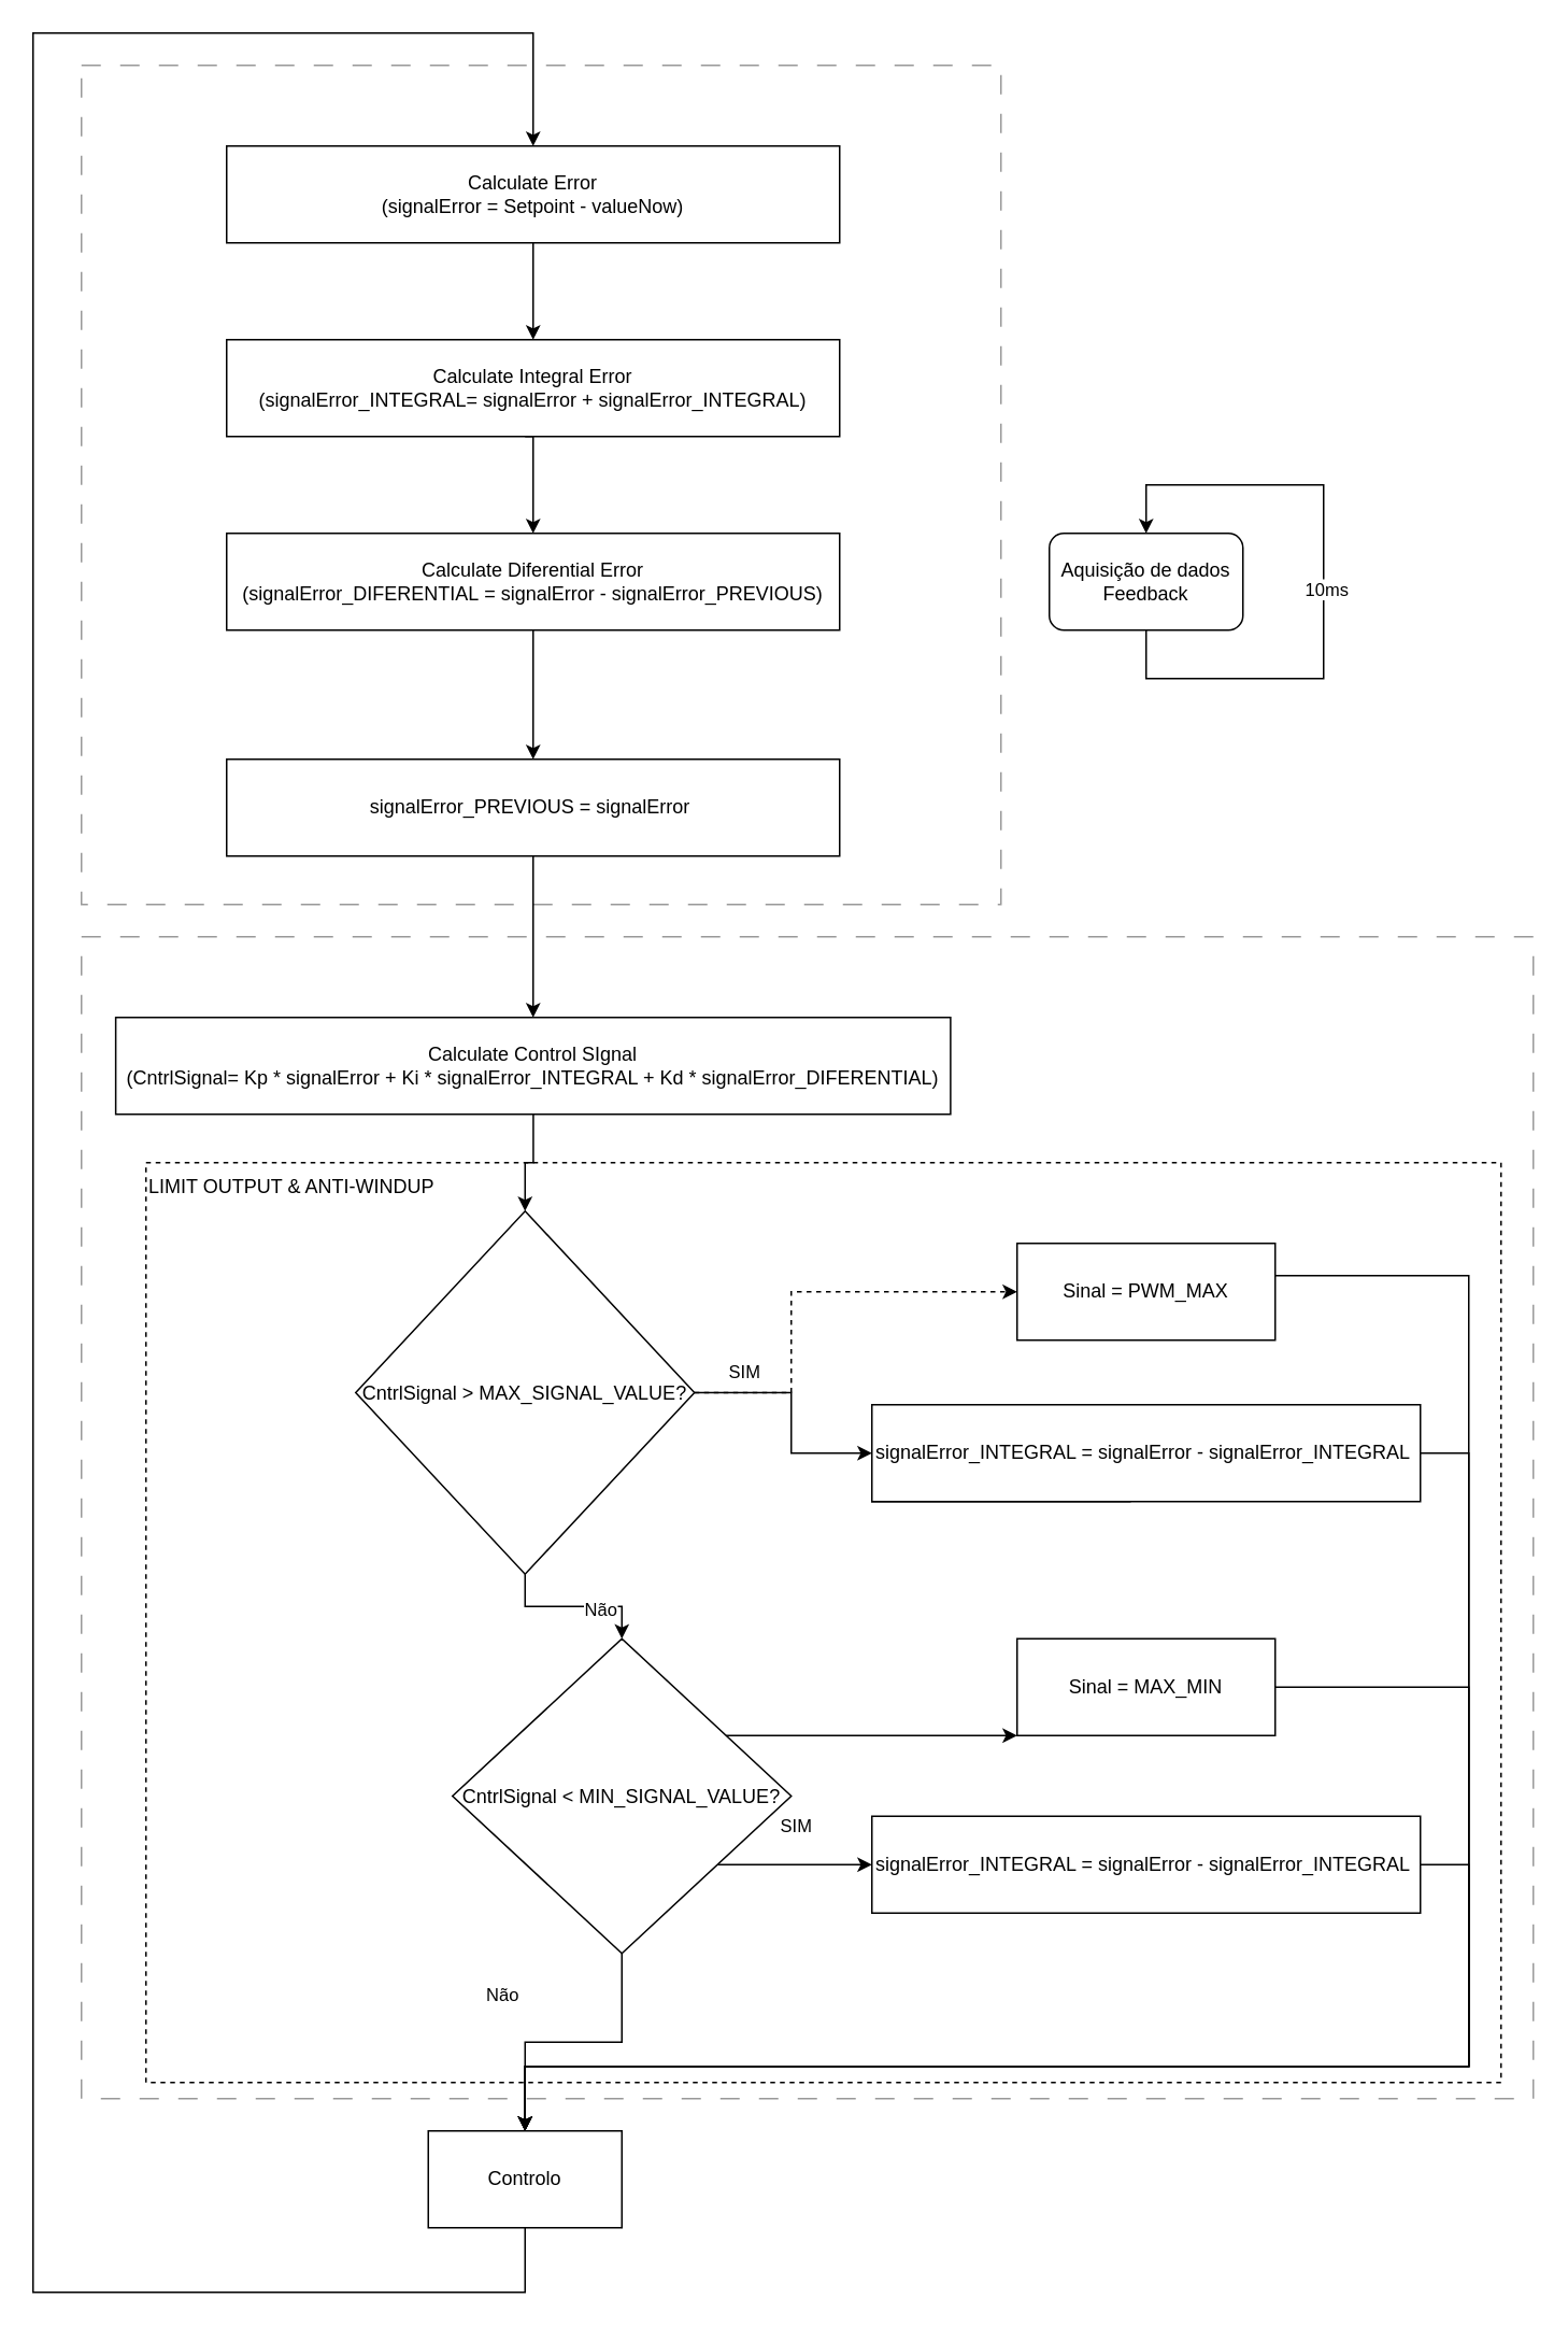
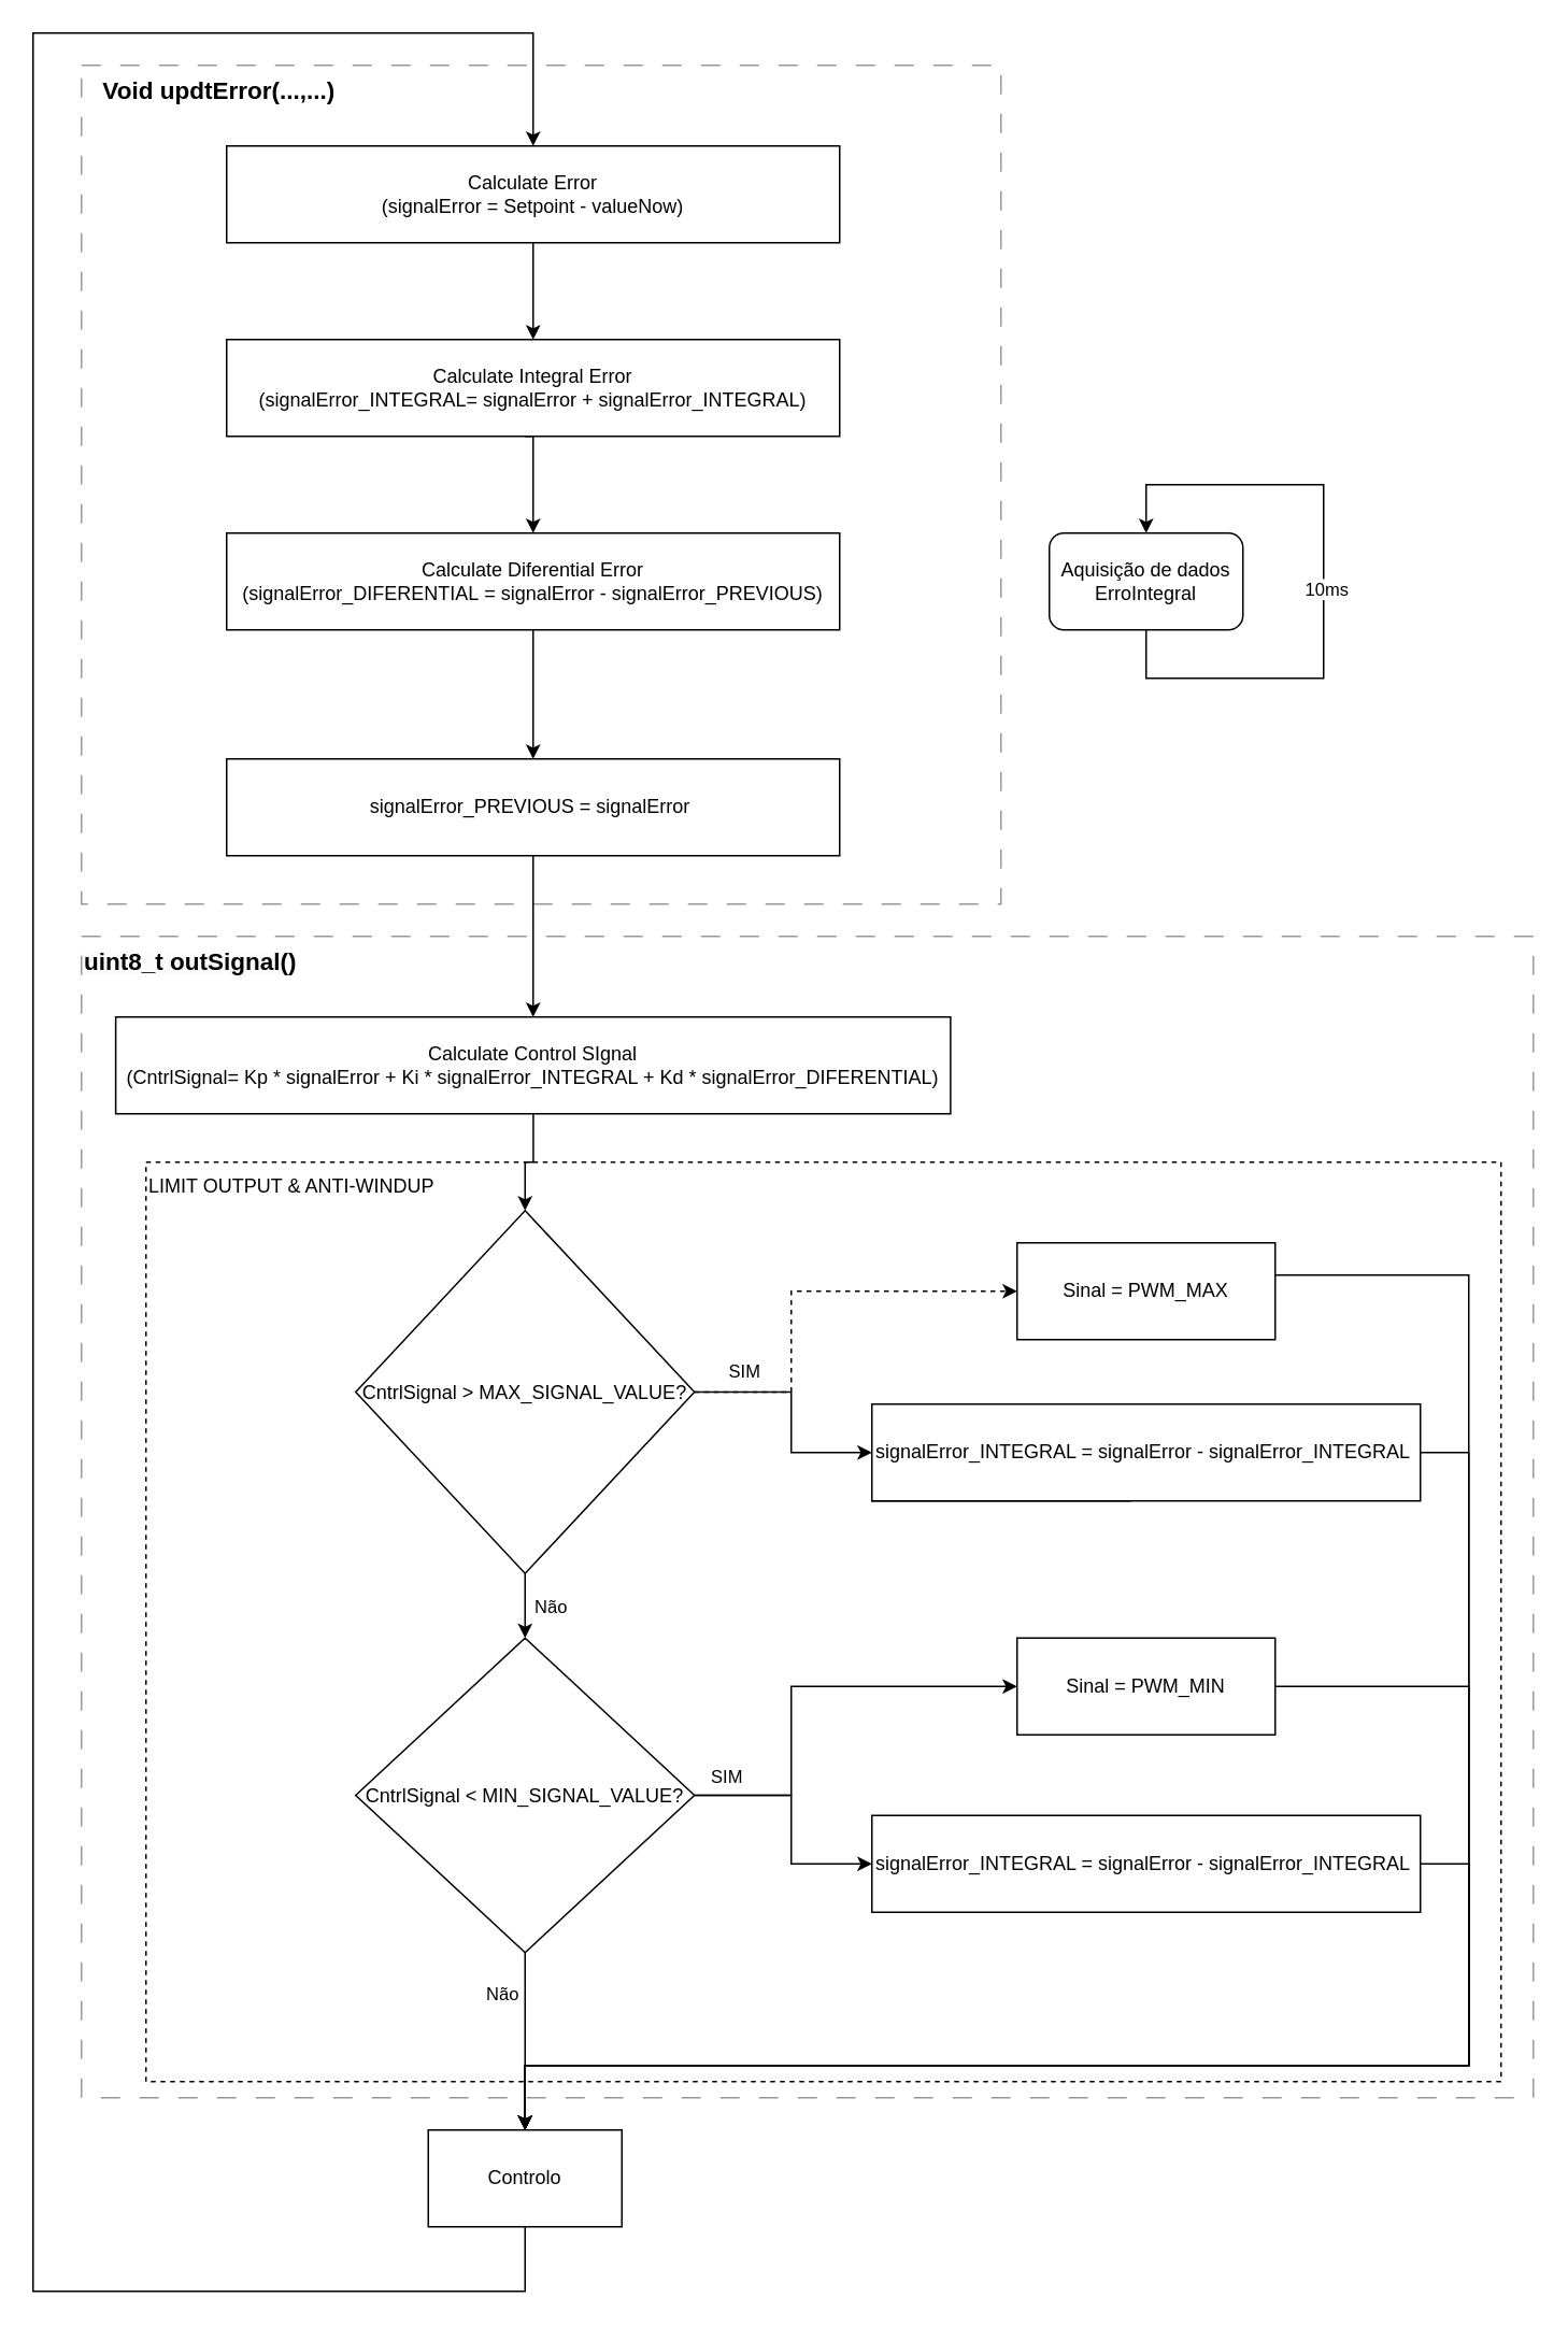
+ <mxCell id="42" value="&lt;b&gt;&lt;font style=&quot;font-size: 15px;&quot;&gt;Void updtError(...,...)&lt;/font&gt;&lt;/b&gt;" style="text;html=1;align=center;verticalAlign=middle;resizable=0;points=[];autosize=1;strokeColor=none;fillColor=none;" vertex="1" parent="1"><mxGeometry x="50" y="40" width="170" height="30" as="geometry" /></mxCell>
- <mxCell id="5" value="Aquisição de dados Feedback" style="rounded=1;whiteSpace=wrap;html=1;" vertex="1" parent="1"><mxGeometry x="650" y="330" width="120" height="60" as="geometry" /></mxCell>
+ <mxCell id="5" value="Aquisição de dados ErroIntegral" style="rounded=1;whiteSpace=wrap;html=1;" vertex="1" parent="1"><mxGeometry x="650" y="330" width="120" height="60" as="geometry" /></mxCell>
+ <mxCell id="43" value="&lt;b style=&quot;border-color: var(--border-color); color: rgb(0, 0, 0); font-family: Helvetica; font-size: 12px; font-style: normal; font-variant-ligatures: normal; font-variant-caps: normal; letter-spacing: normal; orphans: 2; text-align: center; text-indent: 0px; text-transform: none; widows: 2; word-spacing: 0px; -webkit-text-stroke-width: 0px; background-color: rgb(251, 251, 251); text-decoration-thickness: initial; text-decoration-style: initial; text-decoration-color: initial;&quot;&gt;&lt;font style=&quot;border-color: var(--border-color); font-size: 15px;&quot;&gt;uint8_t outSignal()&lt;/font&gt;&lt;/b&gt;" style="text;whiteSpace=wrap;html=1;" vertex="1" parent="1"><mxGeometry x="50" y="580" width="180" height="40" as="geometry" /></mxCell>
- <mxCell id="33" value="Sinal&amp;nbsp;= MAX_MIN" style="whiteSpace=wrap;html=1;" vertex="1" parent="1"><mxGeometry x="630" y="1015" width="160" height="60" as="geometry" /></mxCell>
+ <mxCell id="33" value="Sinal&amp;nbsp;= PWM_MIN" style="whiteSpace=wrap;html=1;" vertex="1" parent="1"><mxGeometry x="630" y="1015" width="160" height="60" as="geometry" /></mxCell>
- <mxCell id="31" value="CntrlSignal &amp;lt;&amp;nbsp;MIN_SIGNAL_VALUE&lt;span style=&quot;background-color: initial;&quot;&gt;?&lt;/span&gt;" style="rhombus;whiteSpace=wrap;html=1;" vertex="1" parent="1"><mxGeometry x="280" y="1015" width="210" height="195" as="geometry" /></mxCell>
+ <mxCell id="31" value="CntrlSignal &amp;lt;&amp;nbsp;MIN_SIGNAL_VALUE&lt;span style=&quot;background-color: initial;&quot;&gt;?&lt;/span&gt;" style="rhombus;whiteSpace=wrap;html=1;" vertex="1" parent="1"><mxGeometry x="220" y="1015" width="210" height="195" as="geometry" /></mxCell>
